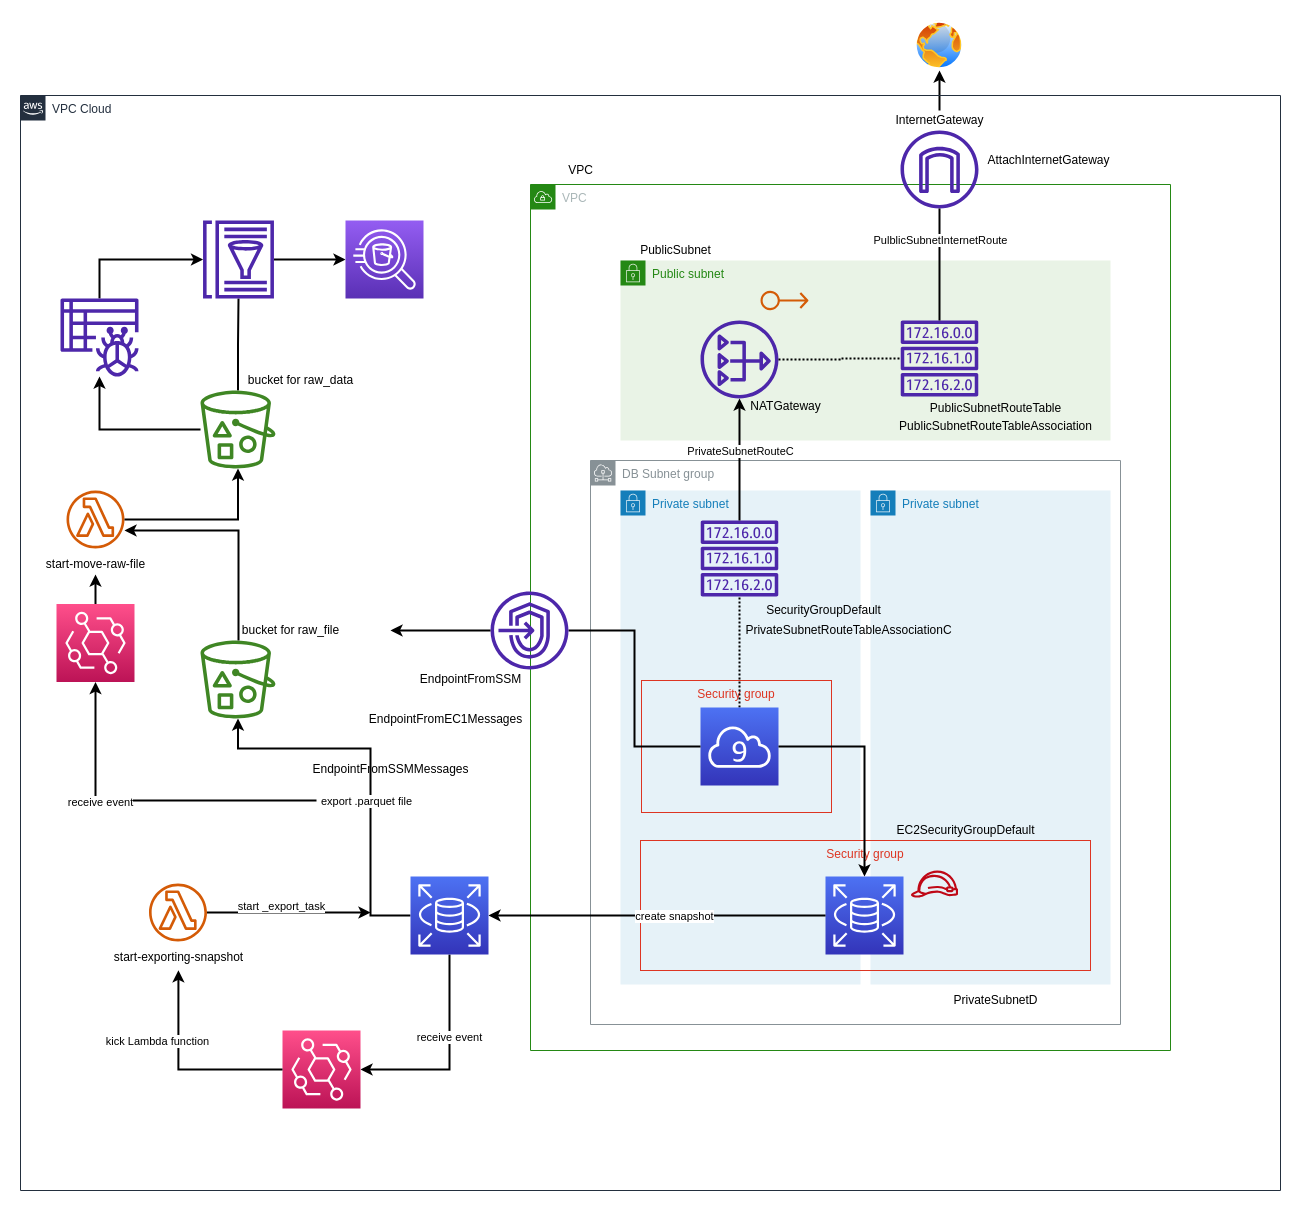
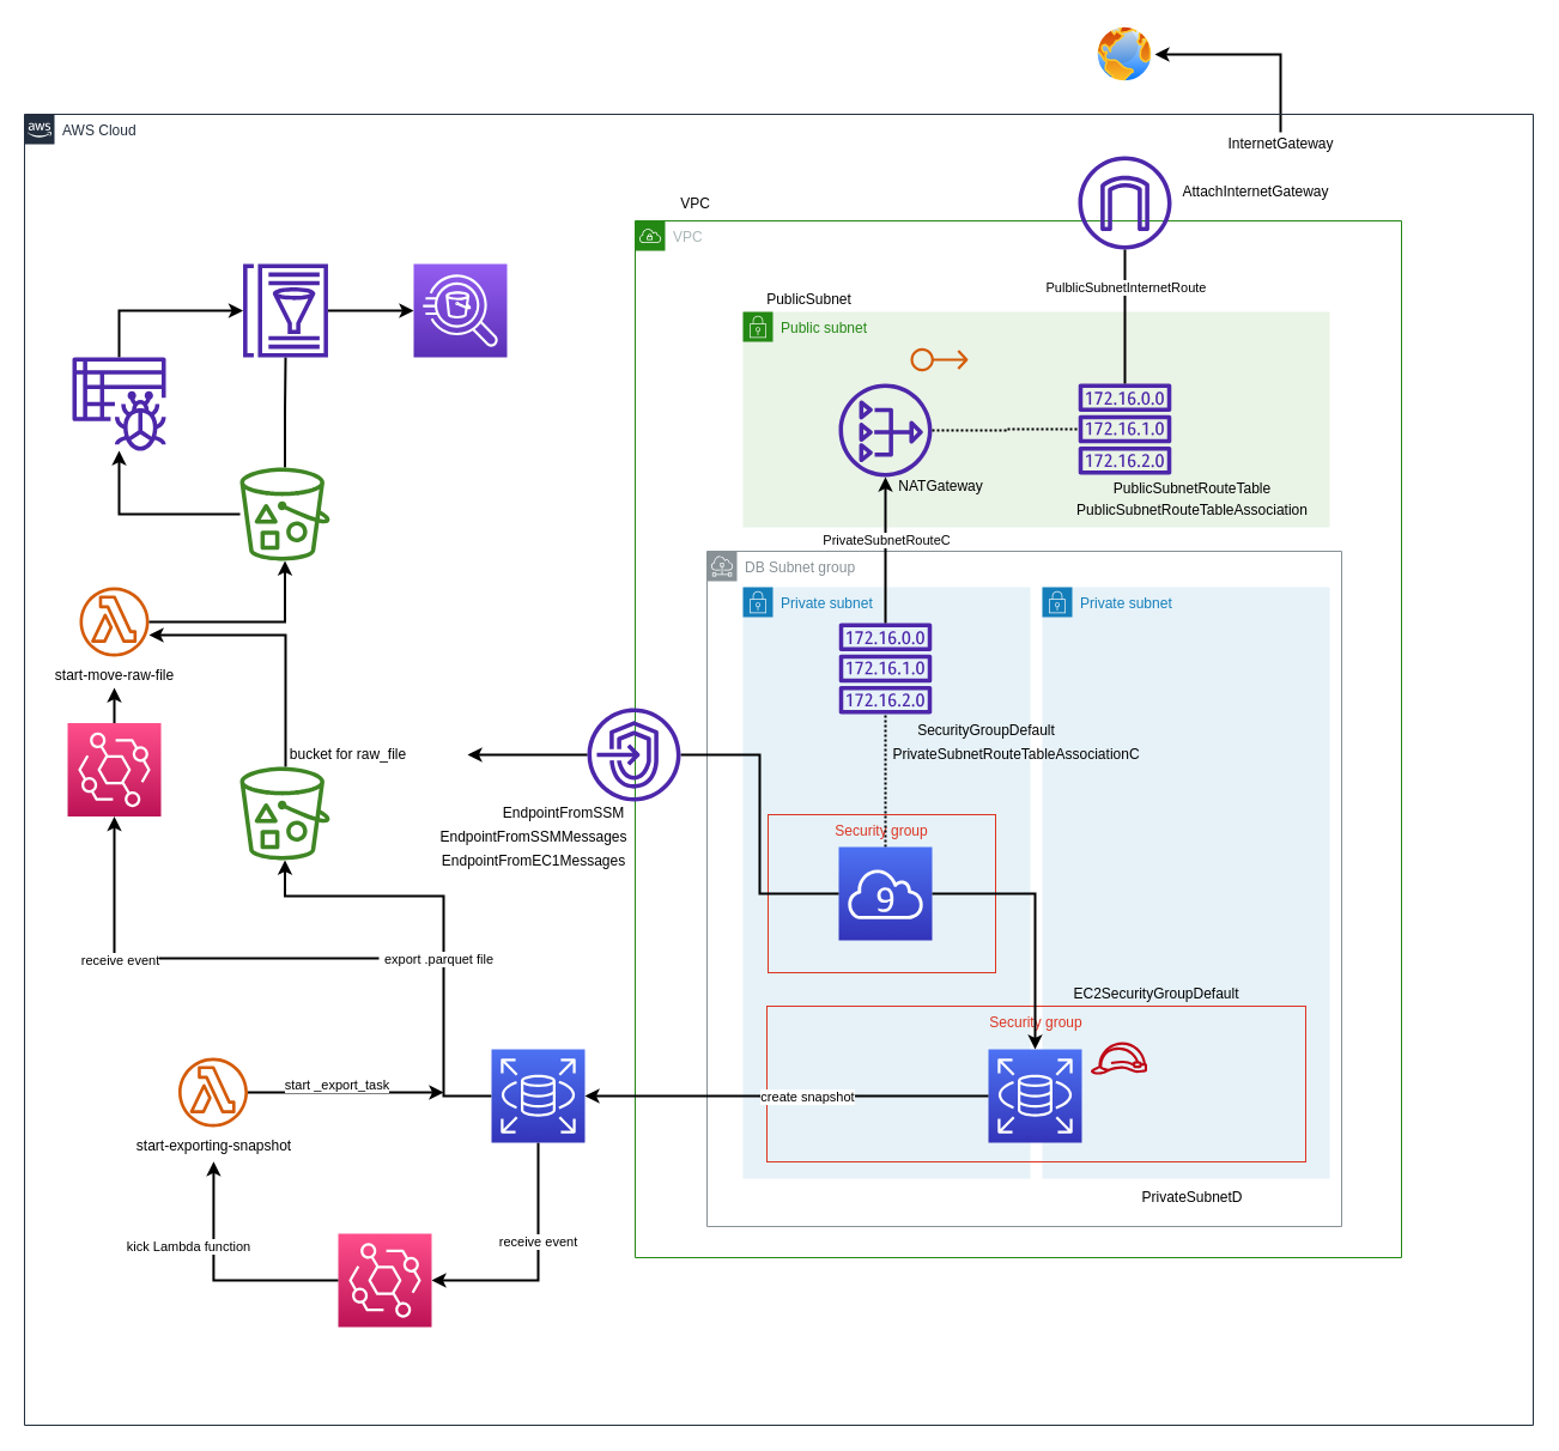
- <mxCell id="39" value="VPC Cloud" style="points=[[0,0],[0.25,0],[0.5,0],[0.75,0],[1,0],[1,0.25],[1,0.5],[1,0.75],[1,1],[0.75,1],[0.5,1],[0.25,1],[0,1],[0,0.75],[0,0.5],[0,0.25]];outlineConnect=0;gradientColor=none;html=1;whiteSpace=wrap;fontSize=12;fontStyle=0;container=1;pointerEvents=0;collapsible=0;recursiveResize=0;shape=mxgraph.aws4.group;grIcon=mxgraph.aws4.group_aws_cloud_alt;strokeColor=#232F3E;fillColor=none;verticalAlign=top;align=left;spacingLeft=30;fontColor=#232F3E;dashed=0;" vertex="1" parent="1"><mxGeometry x="20" y="95" width="1260" height="1095" as="geometry" /></mxCell>
+ <mxCell id="39" value="AWS Cloud" style="points=[[0,0],[0.25,0],[0.5,0],[0.75,0],[1,0],[1,0.25],[1,0.5],[1,0.75],[1,1],[0.75,1],[0.5,1],[0.25,1],[0,1],[0,0.75],[0,0.5],[0,0.25]];outlineConnect=0;gradientColor=none;html=1;whiteSpace=wrap;fontSize=12;fontStyle=0;container=1;pointerEvents=0;collapsible=0;recursiveResize=0;shape=mxgraph.aws4.group;grIcon=mxgraph.aws4.group_aws_cloud_alt;strokeColor=#232F3E;fillColor=none;verticalAlign=top;align=left;spacingLeft=30;fontColor=#232F3E;dashed=0;" vertex="1" parent="1"><mxGeometry x="20" y="95" width="1260" height="1095" as="geometry" /></mxCell>
- <mxCell id="35" value="InternetGateway&lt;br&gt;" style="text;html=1;align=center;verticalAlign=middle;resizable=0;points=[];autosize=1;strokeColor=none;fillColor=none;" vertex="1" parent="1"><mxGeometry x="889" y="110" width="100" height="20" as="geometry" /></mxCell>
+ <mxCell id="35" value="InternetGateway&lt;br&gt;" style="text;html=1;align=center;verticalAlign=middle;resizable=0;points=[];autosize=1;strokeColor=none;fillColor=none;" vertex="1" parent="1"><mxGeometry x="1019" y="110" width="100" height="20" as="geometry" /></mxCell>
- <mxCell id="68" value="bucket for raw_data" style="text;html=1;align=center;verticalAlign=middle;resizable=0;points=[];autosize=1;strokeColor=none;fillColor=none;" vertex="1" parent="39"><mxGeometry x="220" y="275" width="120" height="20" as="geometry" /></mxCell>
- <mxCell id="41" value="EndpointFromSSMMessages" style="text;html=1;align=center;verticalAlign=middle;resizable=0;points=[];autosize=1;strokeColor=none;fillColor=none;" vertex="1" parent="39"><mxGeometry x="285" y="664" width="170" height="20" as="geometry" /></mxCell>
+ <mxCell id="41" value="EndpointFromSSMMessages" style="text;html=1;align=center;verticalAlign=middle;resizable=0;points=[];autosize=1;strokeColor=none;fillColor=none;" vertex="1" parent="39"><mxGeometry x="340" y="594" width="170" height="20" as="geometry" /></mxCell>
